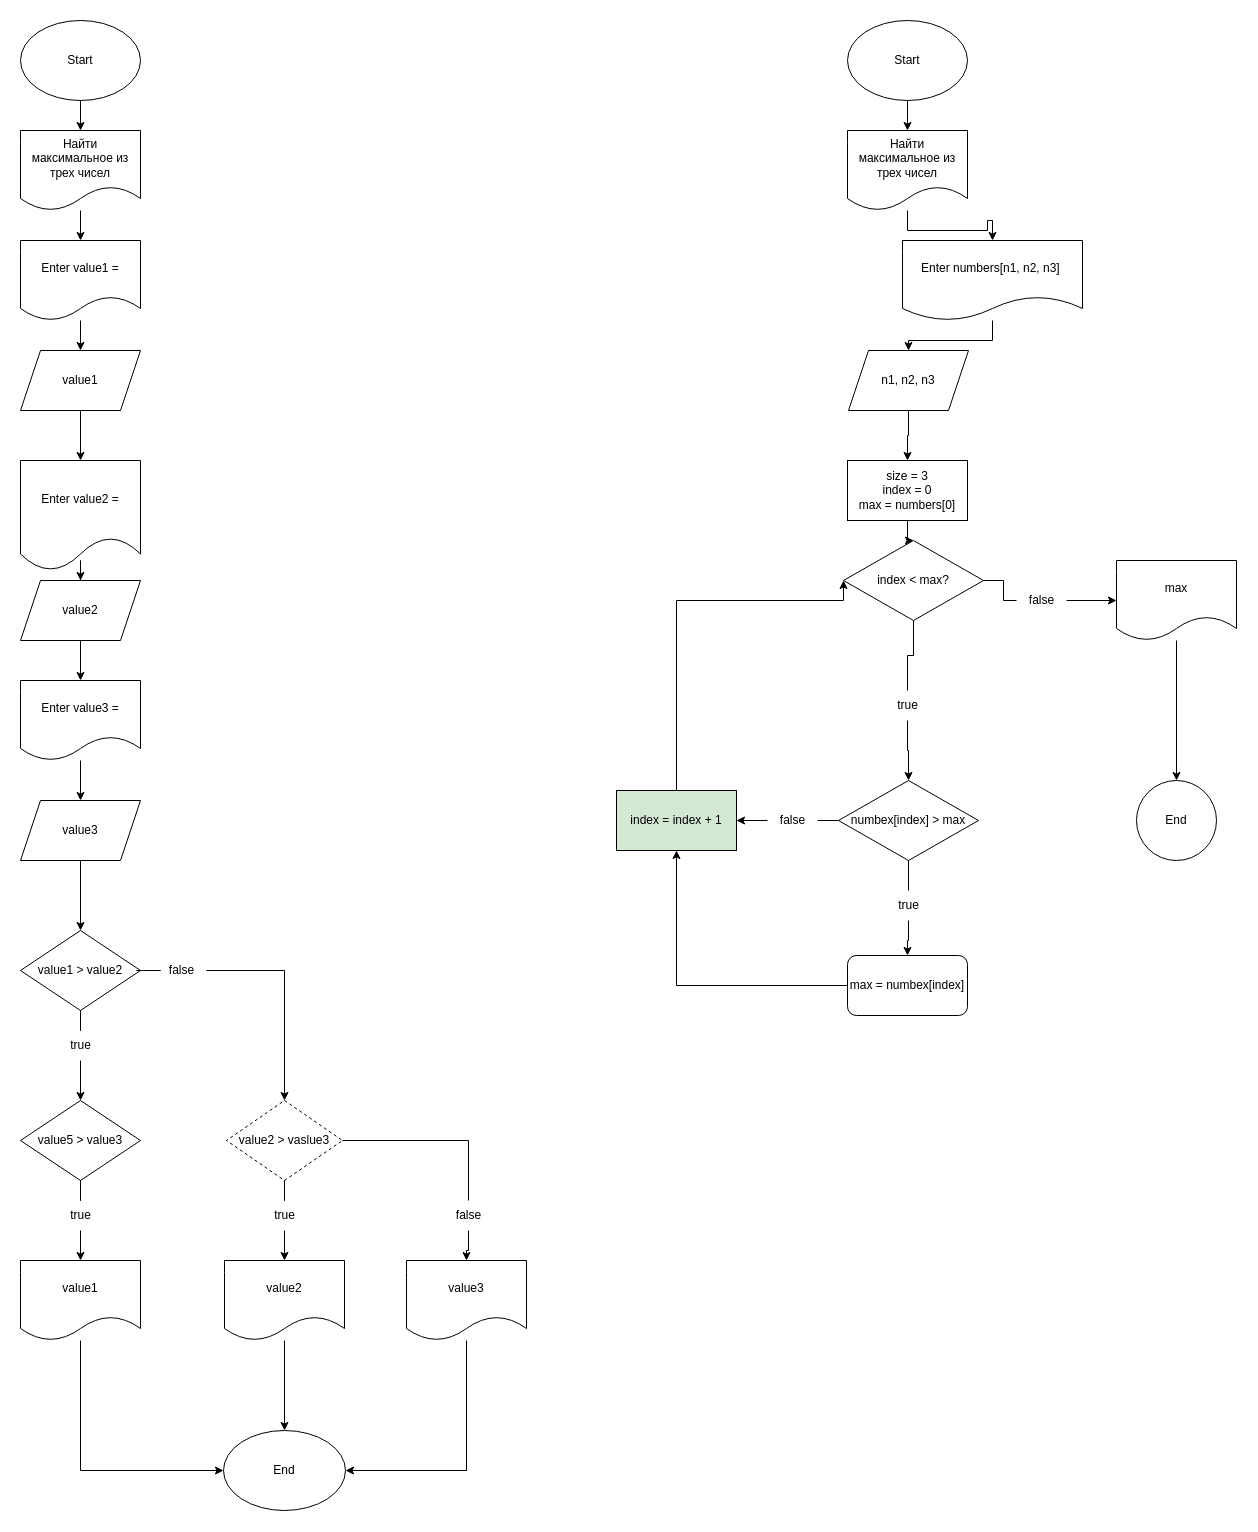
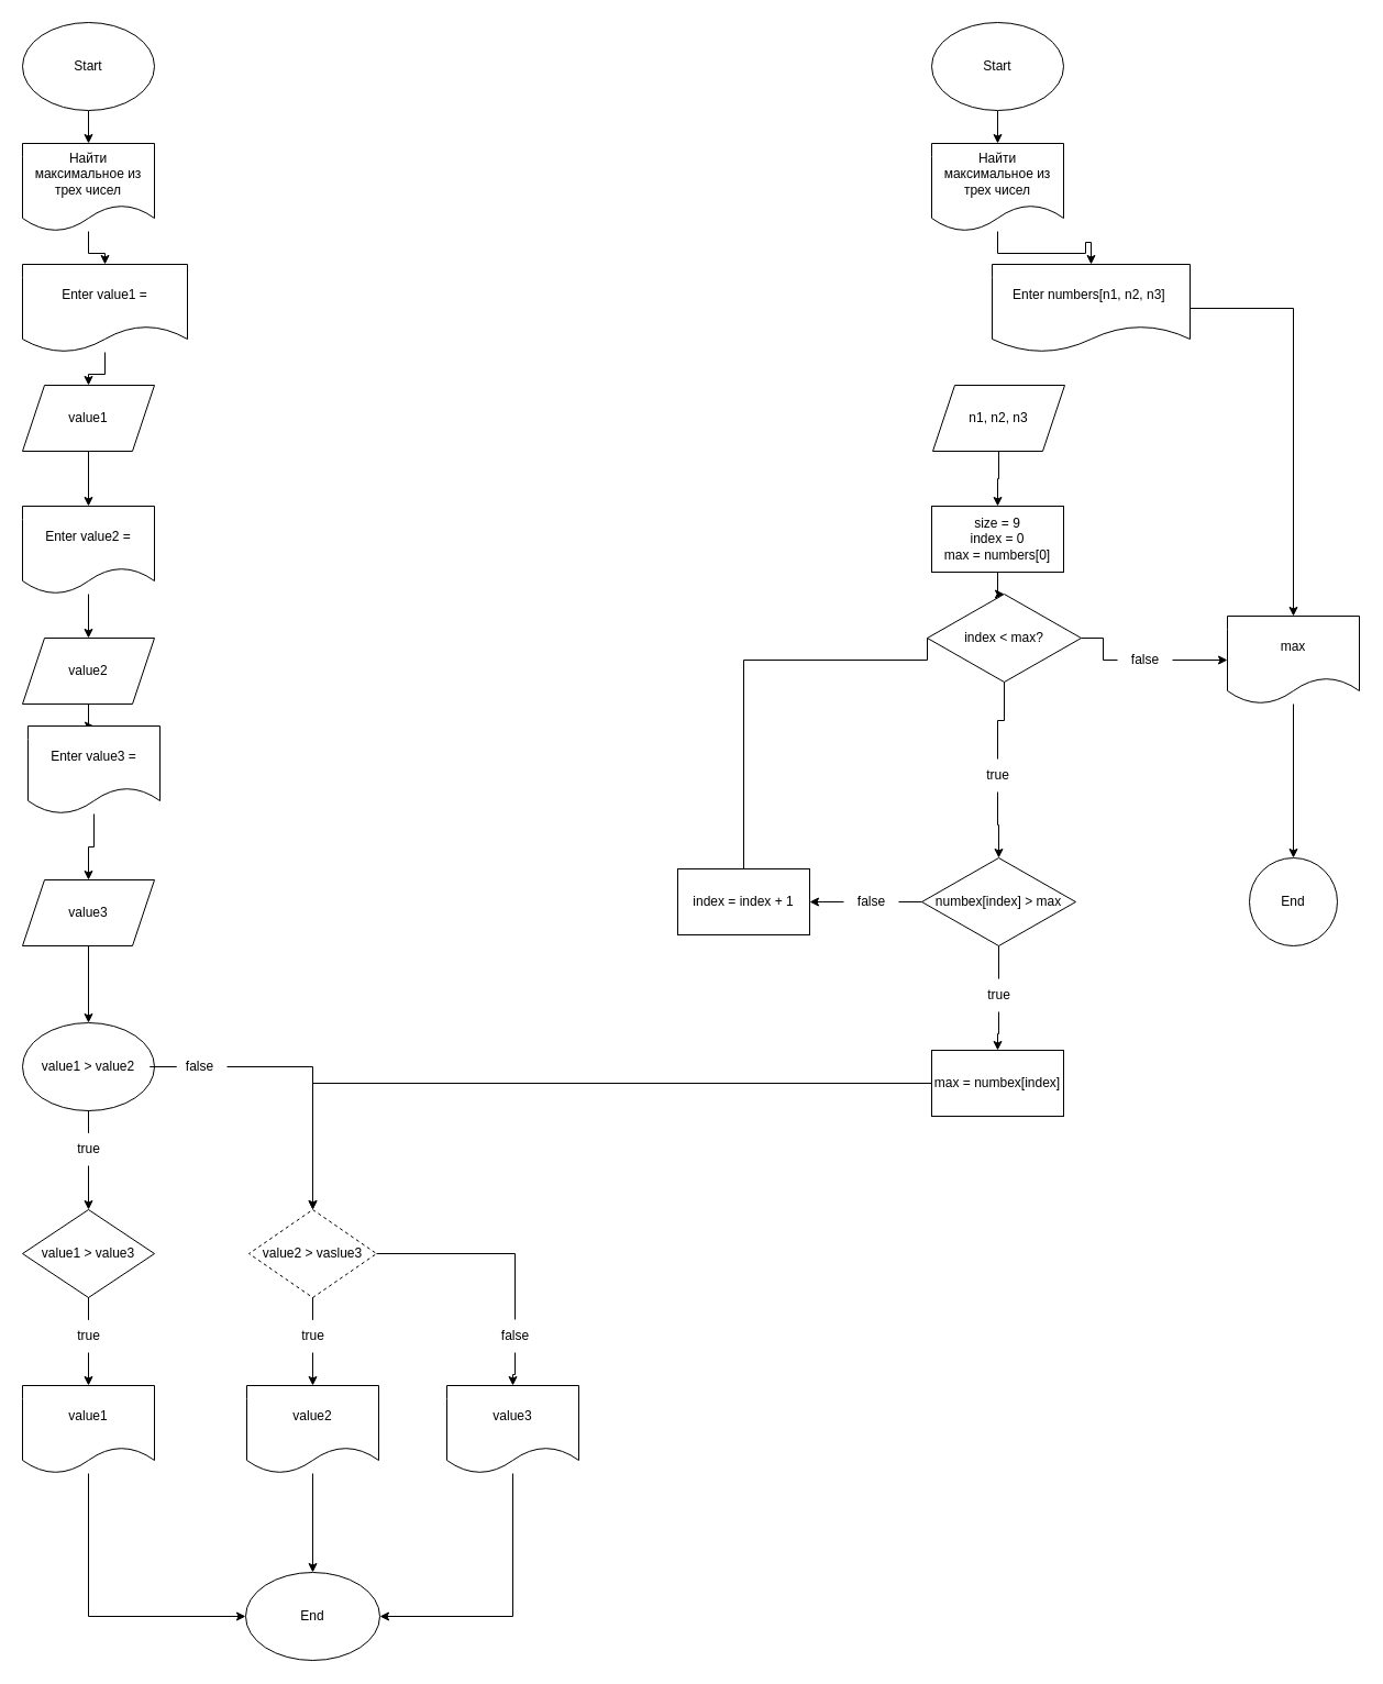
- <mxCell id="7" value="Enter value1 =" style="shape=document;whiteSpace=wrap;html=1;boundedLbl=1;" parent="1" vertex="1"><mxGeometry x="20" y="240" width="120" height="80" as="geometry" /></mxCell>
+ <mxCell id="7" value="Enter value1 =" style="shape=document;whiteSpace=wrap;html=1;boundedLbl=1;" parent="1" vertex="1"><mxGeometry x="20" y="240" width="150" height="80" as="geometry" /></mxCell>
- <mxCell id="47" value="" style="edgeStyle=orthogonalEdgeStyle;rounded=0;orthogonalLoop=1;jettySize=auto;html=1;" edge="1" parent="1" source="48" target="50"><mxGeometry relative="1" as="geometry" /></mxCell>
+ <mxCell id="47" value="" style="edgeStyle=orthogonalEdgeStyle;rounded=0;orthogonalLoop=1;jettySize=auto;html=1;" edge="1" parent="1" source="48" target="60"><mxGeometry relative="1" as="geometry" /></mxCell>
- <mxCell id="52" value="size = 3&lt;br&gt;index = 0&lt;br&gt;max = numbers[0]" style="whiteSpace=wrap;html=1;" vertex="1" parent="1"><mxGeometry x="847" y="460" width="120" height="60" as="geometry" /></mxCell>
+ <mxCell id="52" value="size = 9&lt;br&gt;index = 0&lt;br&gt;max = numbers[0]" style="whiteSpace=wrap;html=1;" vertex="1" parent="1"><mxGeometry x="847" y="460" width="120" height="60" as="geometry" /></mxCell>
- <mxCell id="11" value="Enter value2 =" style="shape=document;whiteSpace=wrap;html=1;boundedLbl=1;" parent="1" vertex="1"><mxGeometry x="20" y="460" width="120" height="110" as="geometry" /></mxCell>
+ <mxCell id="11" value="Enter value2 =" style="shape=document;whiteSpace=wrap;html=1;boundedLbl=1;" parent="1" vertex="1"><mxGeometry x="20" y="460" width="120" height="80" as="geometry" /></mxCell>
- <mxCell id="63" style="edgeStyle=orthogonalEdgeStyle;rounded=0;orthogonalLoop=1;jettySize=auto;html=1;entryX=0;entryY=0.5;entryDx=0;entryDy=0;" edge="1" parent="1" source="64" target="55"><mxGeometry relative="1" as="geometry"><Array as="points"><mxPoint x="676" y="600" /></Array></mxGeometry></mxCell>
+ <mxCell id="63" style="edgeStyle=orthogonalEdgeStyle;rounded=0;orthogonalLoop=1;jettySize=auto;html=1;entryX=0;entryY=0.5;entryDx=0;entryDy=0;endArrow=none;" edge="1" parent="1" source="64" target="55"><mxGeometry relative="1" as="geometry"><Array as="points"><mxPoint x="676" y="600" /></Array></mxGeometry></mxCell>
- <mxCell id="15" value="Enter value3 =" style="shape=document;whiteSpace=wrap;html=1;boundedLbl=1;" parent="1" vertex="1"><mxGeometry x="20" y="680" width="120" height="80" as="geometry" /></mxCell>
+ <mxCell id="15" value="Enter value3 =" style="shape=document;whiteSpace=wrap;html=1;boundedLbl=1;" parent="1" vertex="1"><mxGeometry x="25" y="660" width="120" height="80" as="geometry" /></mxCell>
- <mxCell id="64" value="index = index + 1" style="whiteSpace=wrap;html=1;fillColor=#d5e8d4;" vertex="1" parent="1"><mxGeometry x="616" y="790" width="120" height="60" as="geometry" /></mxCell>
+ <mxCell id="64" value="index = index + 1" style="whiteSpace=wrap;html=1;" vertex="1" parent="1"><mxGeometry x="616" y="790" width="120" height="60" as="geometry" /></mxCell>
- <mxCell id="61" style="edgeStyle=orthogonalEdgeStyle;rounded=0;orthogonalLoop=1;jettySize=auto;html=1;entryX=0.5;entryY=1;entryDx=0;entryDy=0;" edge="1" parent="1" source="62" target="64"><mxGeometry relative="1" as="geometry" /></mxCell>
+ <mxCell id="61" style="edgeStyle=orthogonalEdgeStyle;rounded=0;orthogonalLoop=1;jettySize=auto;html=1;" edge="1" parent="1" source="62" target="27"><mxGeometry relative="1" as="geometry" /></mxCell>
- <mxCell id="20" value="value1 &amp;gt; value2" style="rhombus;whiteSpace=wrap;html=1;" parent="1" vertex="1"><mxGeometry x="20" y="930" width="120" height="80" as="geometry" /></mxCell>
+ <mxCell id="20" value="value1 &amp;gt; value2" style="ellipse;whiteSpace=wrap;html=1;" parent="1" vertex="1"><mxGeometry x="20" y="930" width="120" height="80" as="geometry" /></mxCell>
- <mxCell id="62" value="max = numbex[index]" style="whiteSpace=wrap;html=1;rounded=1;" vertex="1" parent="1"><mxGeometry x="847" y="955" width="120" height="60" as="geometry" /></mxCell>
+ <mxCell id="62" value="max = numbex[index]" style="whiteSpace=wrap;html=1;" vertex="1" parent="1"><mxGeometry x="847" y="955" width="120" height="60" as="geometry" /></mxCell>
- <mxCell id="22" value="value5 &amp;gt; value3" style="rhombus;whiteSpace=wrap;html=1;" parent="1" vertex="1"><mxGeometry x="20" y="1100" width="120" height="80" as="geometry" /></mxCell>
+ <mxCell id="22" value="value1 &amp;gt; value3" style="rhombus;whiteSpace=wrap;html=1;" parent="1" vertex="1"><mxGeometry x="20" y="1100" width="120" height="80" as="geometry" /></mxCell>
